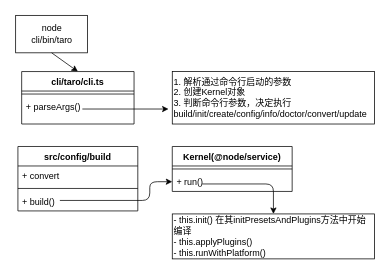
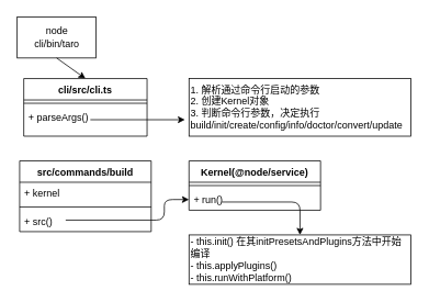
- <mxCell id="4" value="cli/taro/cli.ts" style="swimlane;fontStyle=1;align=center;verticalAlign=top;childLayout=stackLayout;horizontal=1;startSize=26;horizontalStack=0;resizeParent=1;resizeParentMax=0;resizeLast=0;collapsible=1;marginBottom=0;" parent="1" vertex="1"><mxGeometry x="28" y="95" width="150" height="70" as="geometry" /></mxCell>
+ <mxCell id="4" value="cli/src/cli.ts" style="swimlane;fontStyle=1;align=center;verticalAlign=top;childLayout=stackLayout;horizontal=1;startSize=26;horizontalStack=0;resizeParent=1;resizeParentMax=0;resizeLast=0;collapsible=1;marginBottom=0;" parent="1" vertex="1"><mxGeometry x="28" y="95" width="150" height="70" as="geometry" /></mxCell>
- <mxCell id="9" value="src/config/build" style="swimlane;fontStyle=1;align=center;verticalAlign=top;childLayout=stackLayout;horizontal=1;startSize=26;horizontalStack=0;resizeParent=1;resizeParentMax=0;resizeLast=0;collapsible=1;marginBottom=0;" parent="1" vertex="1"><mxGeometry x="23" y="195" width="160" height="86" as="geometry" /></mxCell>
+ <mxCell id="9" value="src/commands/build" style="swimlane;fontStyle=1;align=center;verticalAlign=top;childLayout=stackLayout;horizontal=1;startSize=26;horizontalStack=0;resizeParent=1;resizeParentMax=0;resizeLast=0;collapsible=1;marginBottom=0;" parent="1" vertex="1"><mxGeometry x="23" y="195" width="160" height="86" as="geometry" /></mxCell>
- <mxCell id="10" value="+ convert" style="text;strokeColor=none;fillColor=none;align=left;verticalAlign=top;spacingLeft=4;spacingRight=4;overflow=hidden;rotatable=0;points=[[0,0.5],[1,0.5]];portConstraint=eastwest;" parent="9" vertex="1"><mxGeometry y="26" width="160" height="26" as="geometry" /></mxCell>
+ <mxCell id="10" value="+ kernel" style="text;strokeColor=none;fillColor=none;align=left;verticalAlign=top;spacingLeft=4;spacingRight=4;overflow=hidden;rotatable=0;points=[[0,0.5],[1,0.5]];portConstraint=eastwest;" parent="9" vertex="1"><mxGeometry y="26" width="160" height="26" as="geometry" /></mxCell>
- <mxCell id="13" value="+ build()" style="text;strokeColor=none;fillColor=none;align=left;verticalAlign=top;spacingLeft=4;spacingRight=4;overflow=hidden;rotatable=0;points=[[0,0.5],[1,0.5]];portConstraint=eastwest;" parent="9" vertex="1"><mxGeometry y="60" width="160" height="26" as="geometry" /></mxCell>
+ <mxCell id="13" value="+ src()" style="text;strokeColor=none;fillColor=none;align=left;verticalAlign=top;spacingLeft=4;spacingRight=4;overflow=hidden;rotatable=0;points=[[0,0.5],[1,0.5]];portConstraint=eastwest;" parent="9" vertex="1"><mxGeometry y="60" width="160" height="26" as="geometry" /></mxCell>
